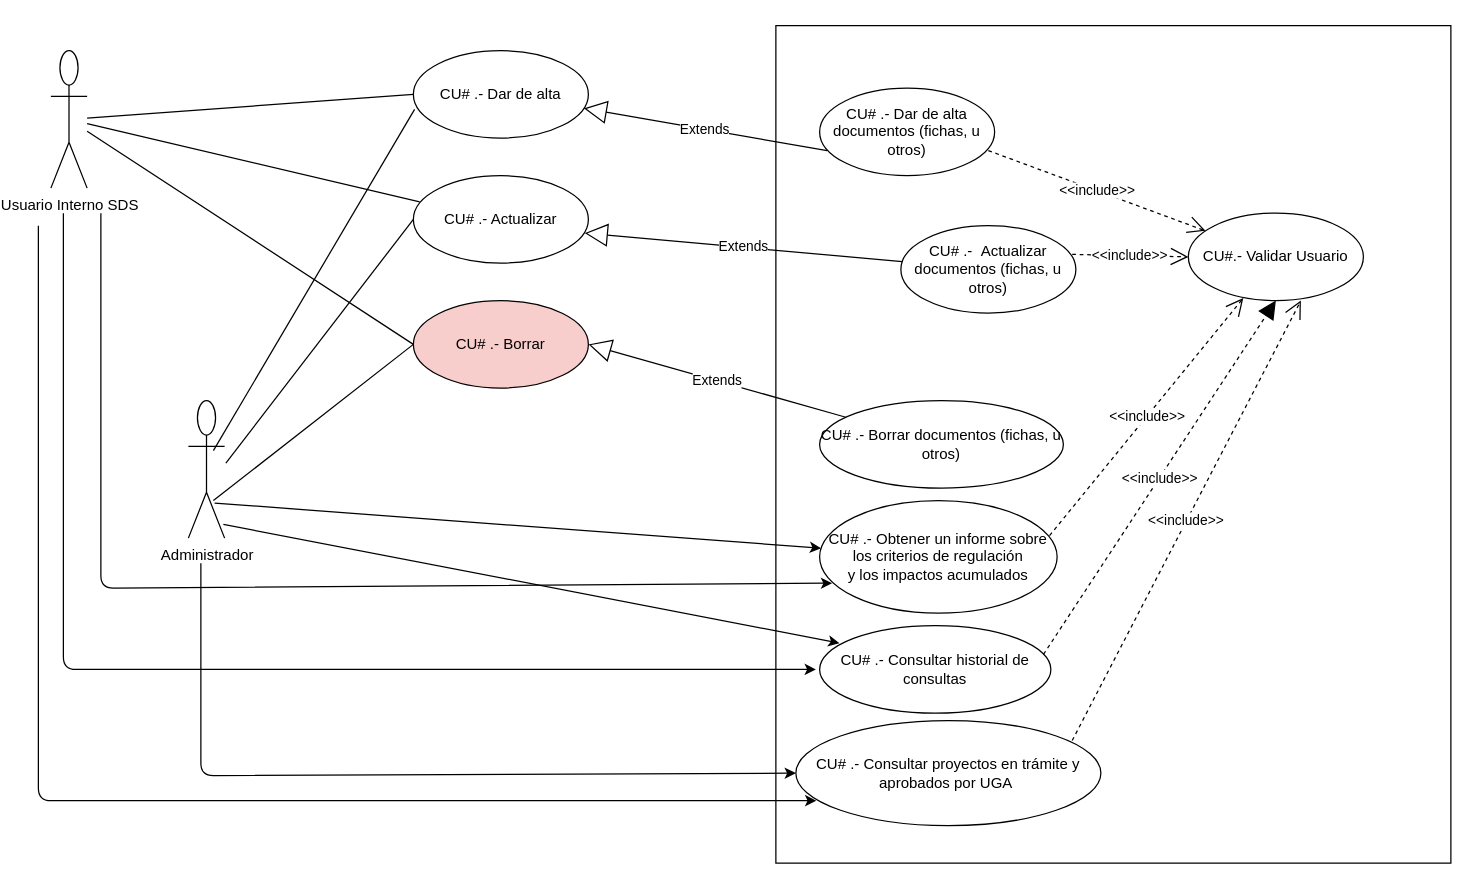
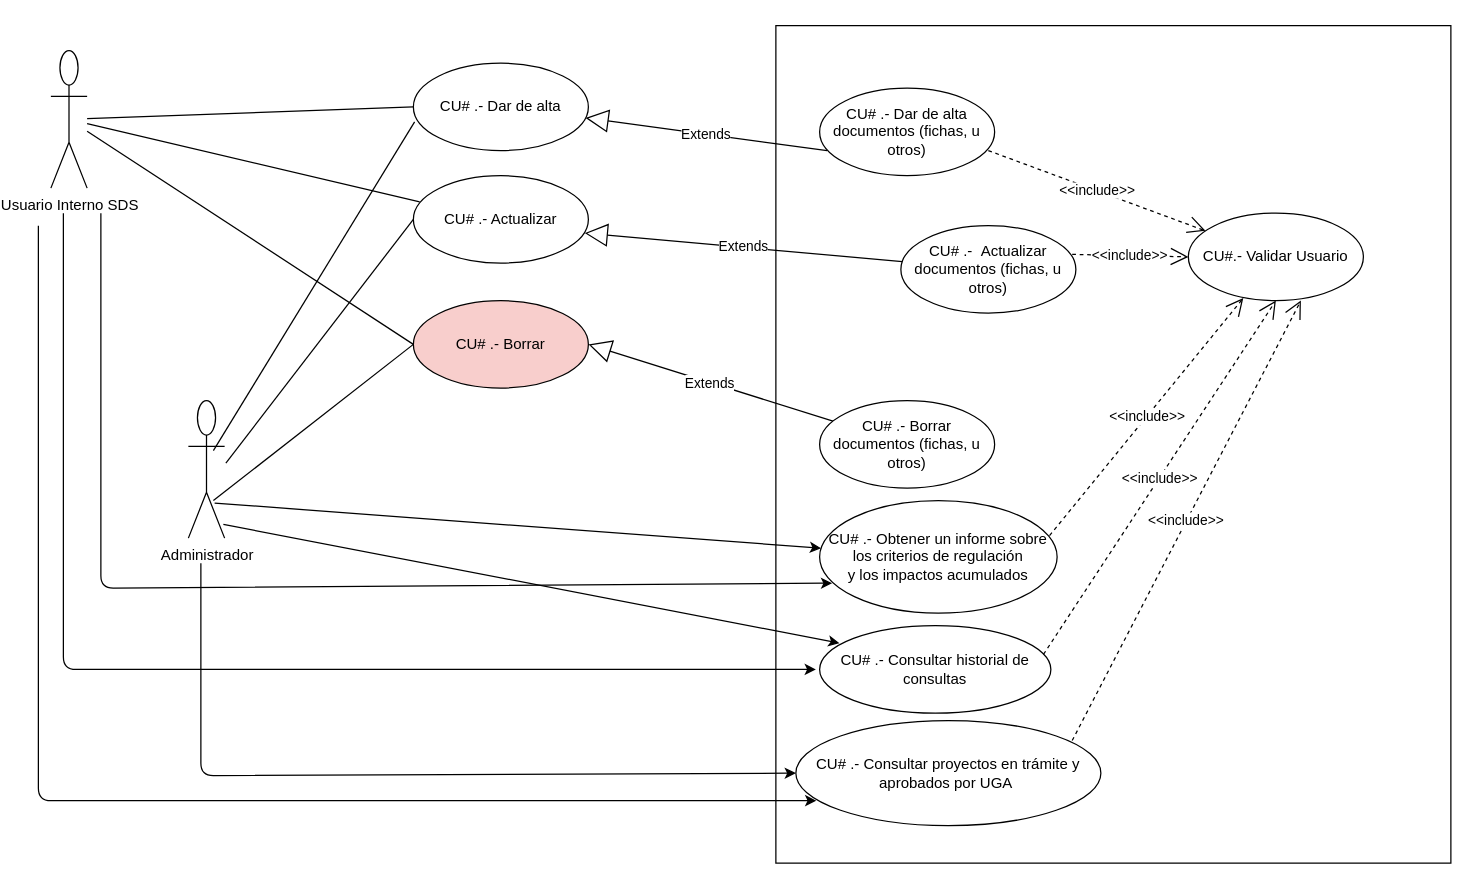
- <mxCell id="8" value="CU# .- Dar de alta" style="ellipse;whiteSpace=wrap;html=1;" parent="1" vertex="1"><mxGeometry x="320" y="40" width="140" height="70" as="geometry" /></mxCell>
+ <mxCell id="8" value="CU# .- Dar de alta" style="ellipse;whiteSpace=wrap;html=1;" parent="1" vertex="1"><mxGeometry x="320" y="50" width="140" height="70" as="geometry" /></mxCell>
- <mxCell id="33" value="&amp;lt;&amp;lt;include&amp;gt;&amp;gt;" style="endArrow=block;endSize=12;dashed=1;html=1;exitX=0.968;exitY=0.329;exitDx=0;exitDy=0;exitPerimeter=0;entryX=0.5;entryY=1;entryDx=0;entryDy=0;" parent="1" source="27" target="5" edge="1"><mxGeometry width="160" relative="1" as="geometry"><mxPoint x="838.92" y="437.99" as="sourcePoint" /><mxPoint x="1020" y="250" as="targetPoint" /></mxGeometry></mxCell>
+ <mxCell id="33" value="&amp;lt;&amp;lt;include&amp;gt;&amp;gt;" style="endArrow=open;endSize=12;dashed=1;html=1;exitX=0.968;exitY=0.329;exitDx=0;exitDy=0;exitPerimeter=0;entryX=0.5;entryY=1;entryDx=0;entryDy=0;" parent="1" source="27" target="5" edge="1"><mxGeometry width="160" relative="1" as="geometry"><mxPoint x="838.92" y="437.99" as="sourcePoint" /><mxPoint x="1020" y="250" as="targetPoint" /></mxGeometry></mxCell>
- <mxCell id="12" value="CU# .-&amp;nbsp;Borrar documentos (fichas, u otros)" style="ellipse;whiteSpace=wrap;html=1;" parent="1" vertex="1"><mxGeometry x="645" y="320" width="195" height="70" as="geometry" /></mxCell>
+ <mxCell id="12" value="CU# .-&amp;nbsp;Borrar documentos (fichas, u otros)" style="ellipse;whiteSpace=wrap;html=1;" parent="1" vertex="1"><mxGeometry x="645" y="320" width="140" height="70" as="geometry" /></mxCell>
